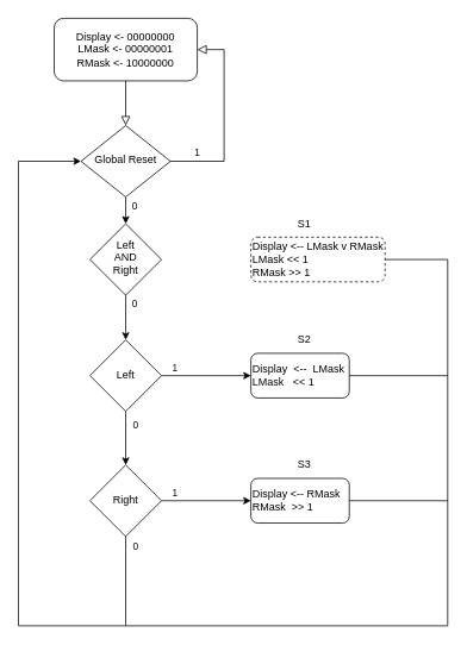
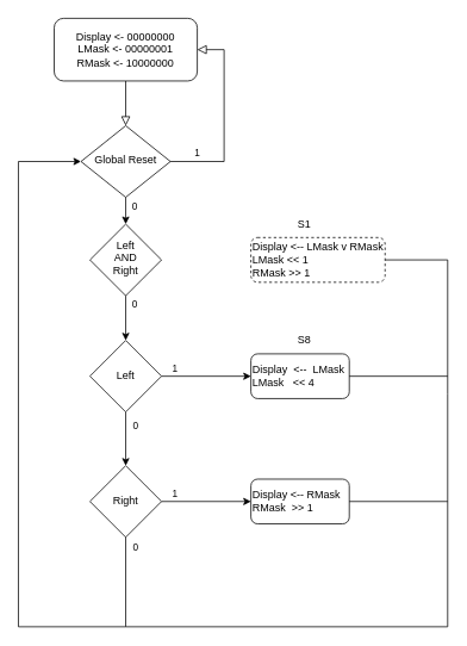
- <mxCell id="26" value="S2" style="text;html=1;strokeColor=none;fillColor=none;align=center;verticalAlign=middle;whiteSpace=wrap;rounded=0;" vertex="1" parent="1"><mxGeometry x="310" y="365" width="60" height="30" as="geometry" /></mxCell>
+ <mxCell id="26" value="S8" style="text;html=1;strokeColor=none;fillColor=none;align=center;verticalAlign=middle;whiteSpace=wrap;rounded=0;" vertex="1" parent="1"><mxGeometry x="310" y="365" width="60" height="30" as="geometry" /></mxCell>
- <mxCell id="18" value="Display&amp;nbsp; &amp;lt;--&amp;nbsp; LMask&lt;br style=&quot;border-color: var(--border-color);&quot;&gt;LMask&amp;nbsp; &amp;nbsp;&amp;lt;&amp;lt; 1&amp;nbsp; &amp;nbsp;" style="rounded=1;whiteSpace=wrap;html=1;align=left;" vertex="1" parent="1"><mxGeometry x="280" y="395" width="110" height="50" as="geometry" /></mxCell>
+ <mxCell id="18" value="Display&amp;nbsp; &amp;lt;--&amp;nbsp; LMask&lt;br style=&quot;border-color: var(--border-color);&quot;&gt;LMask&amp;nbsp; &amp;nbsp;&amp;lt;&amp;lt; 4&amp;nbsp; &amp;nbsp;" style="rounded=1;whiteSpace=wrap;html=1;align=left;" vertex="1" parent="1"><mxGeometry x="280" y="395" width="110" height="50" as="geometry" /></mxCell>
- <mxCell id="27" value="S3" style="text;html=1;strokeColor=none;fillColor=none;align=center;verticalAlign=middle;whiteSpace=wrap;rounded=0;" vertex="1" parent="1"><mxGeometry x="310" y="505" width="60" height="30" as="geometry" /></mxCell>
